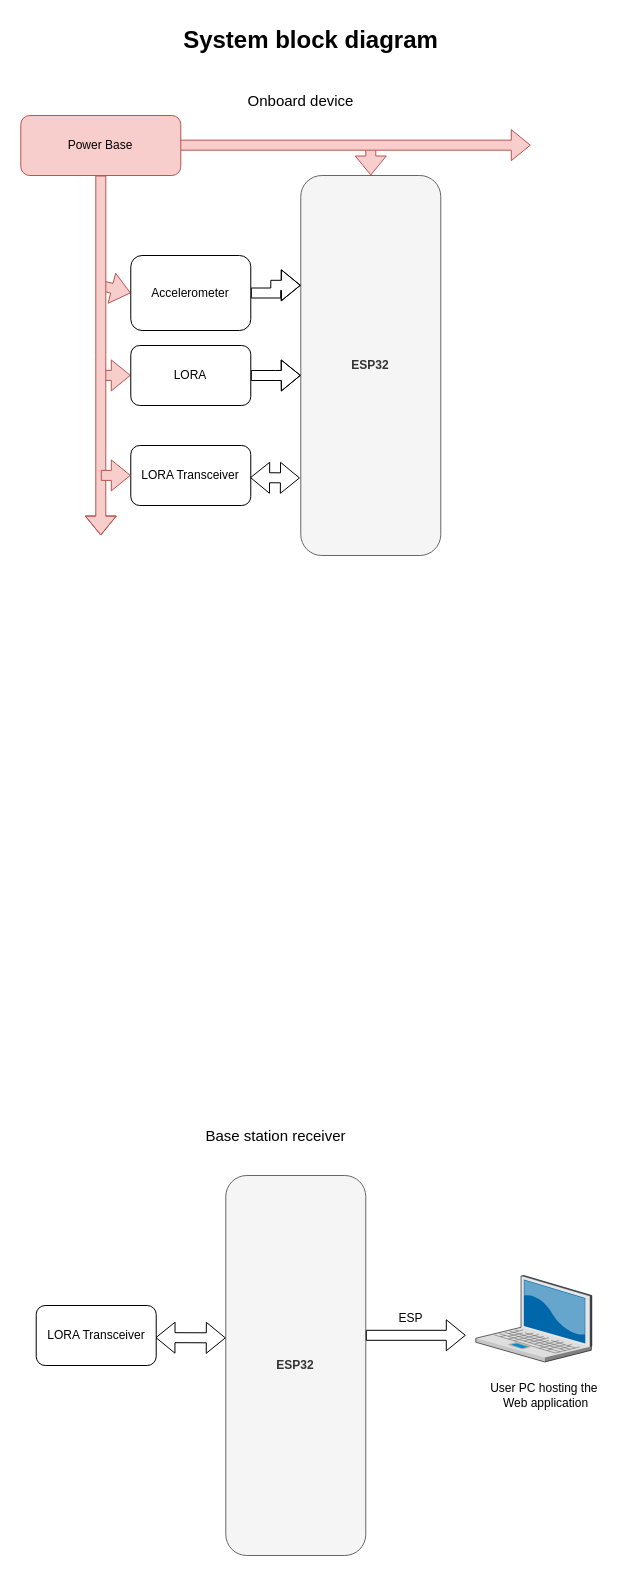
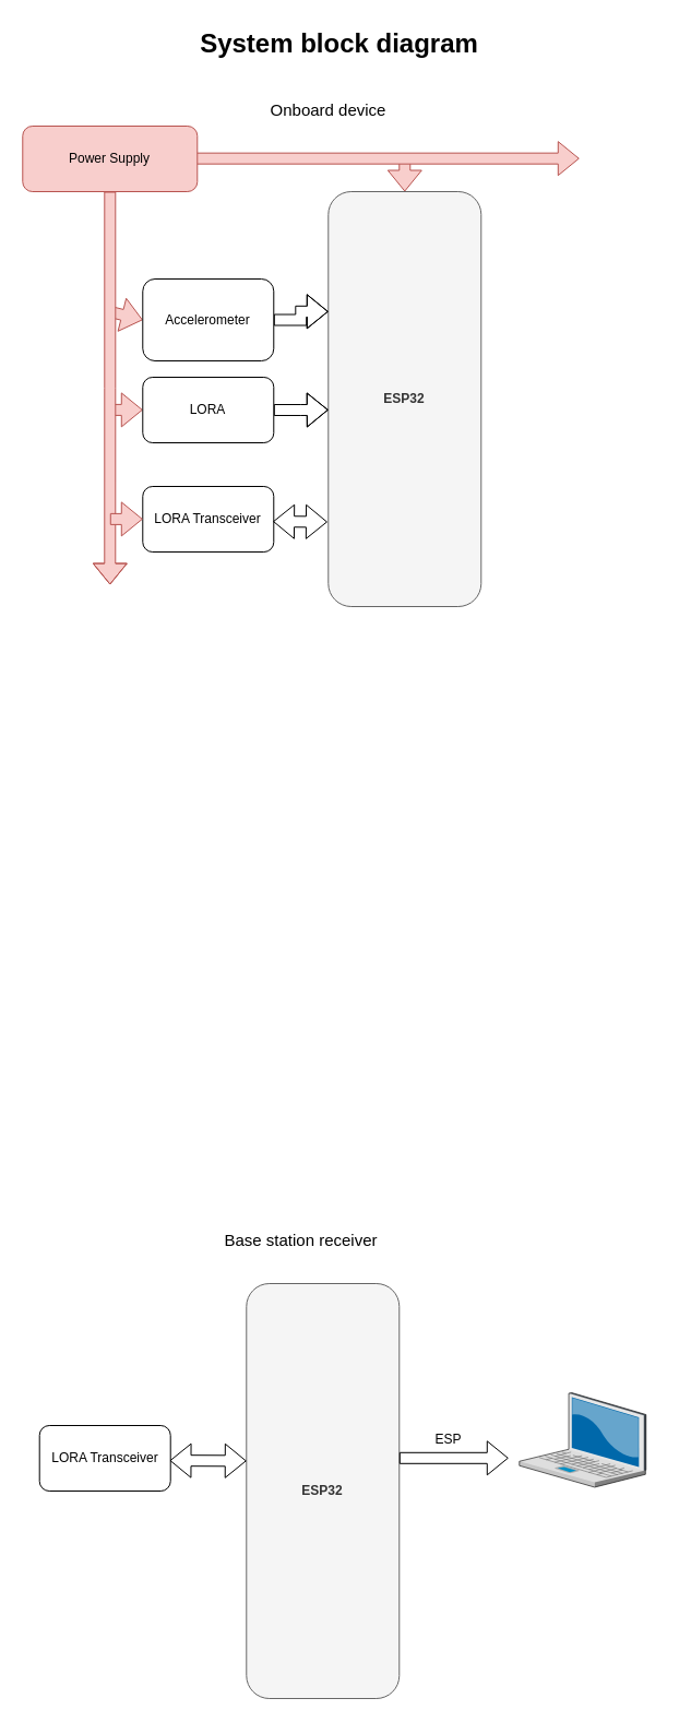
- <mxCell id="14" value="Power Base" style="rounded=1;whiteSpace=wrap;html=1;fillColor=#f8cecc;strokeColor=#b85450;" vertex="1" parent="1"><mxGeometry x="20.29" y="115" width="160" height="60" as="geometry" /></mxCell>
+ <mxCell id="14" value="Power Supply" style="rounded=1;whiteSpace=wrap;html=1;fillColor=#f8cecc;strokeColor=#b85450;" vertex="1" parent="1"><mxGeometry x="20.29" y="115" width="160" height="60" as="geometry" /></mxCell>
- <mxCell id="23" value="User PC hosting the&amp;nbsp;&lt;br&gt;Web application" style="text;html=1;align=center;verticalAlign=middle;resizable=0;points=[];autosize=1;strokeColor=none;fillColor=none;" vertex="1" parent="1"><mxGeometry x="480.29" y="1375" width="130" height="40" as="geometry" /></mxCell>
